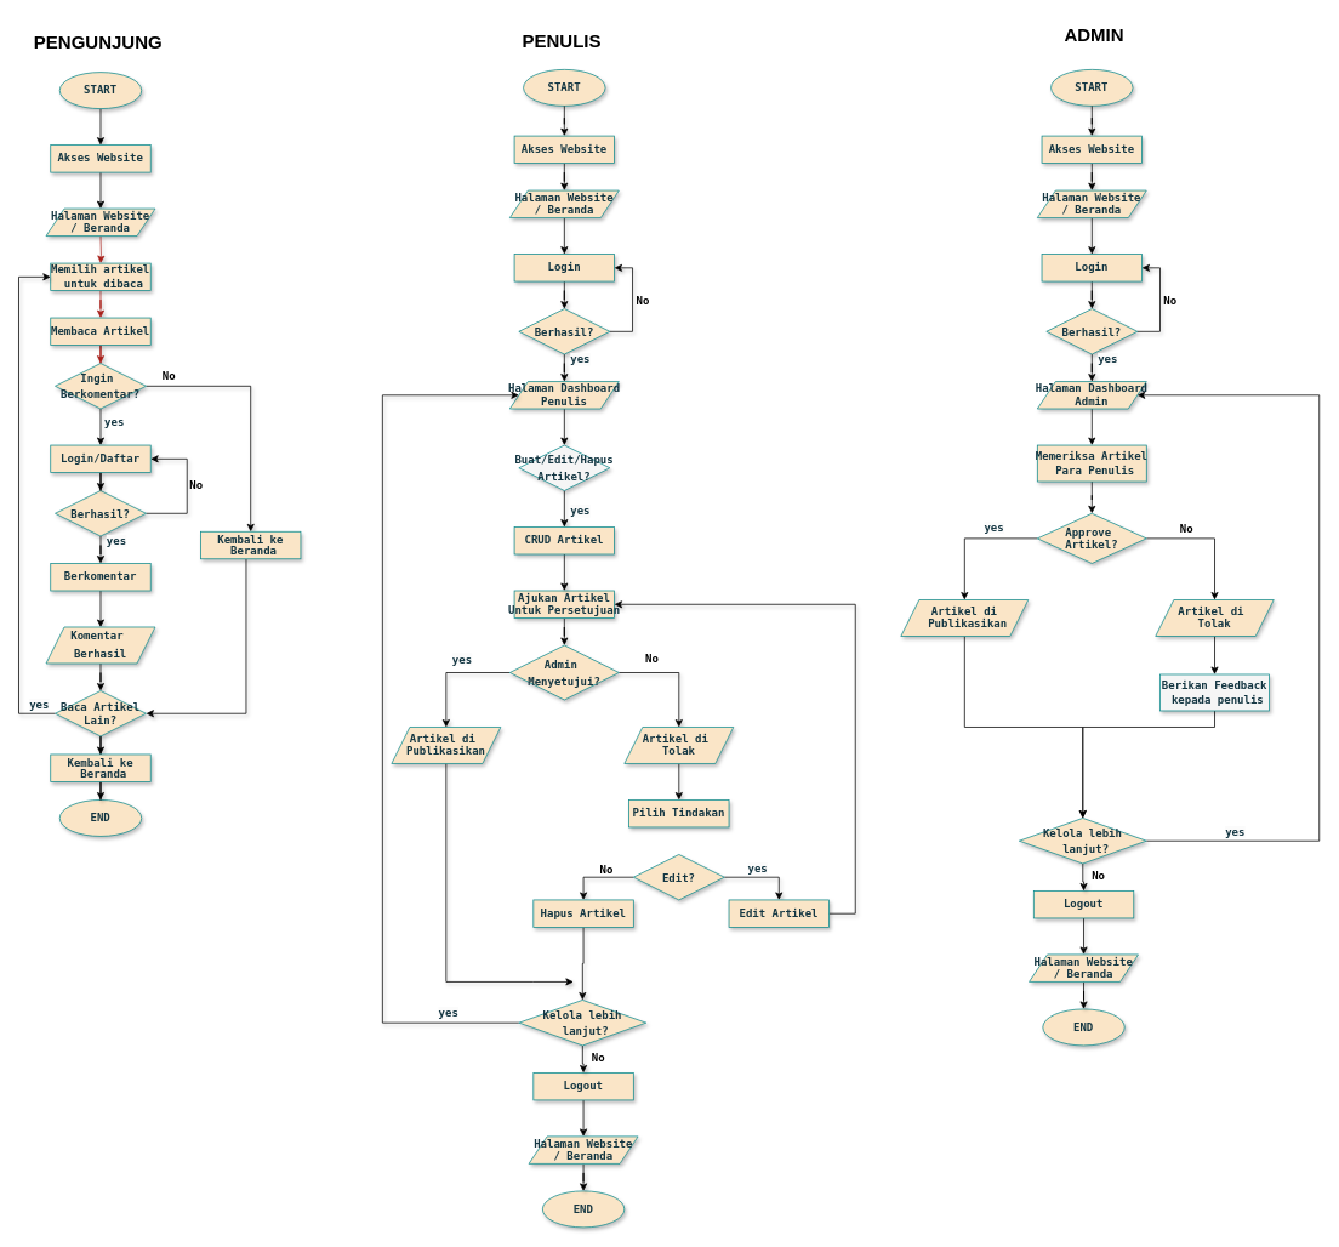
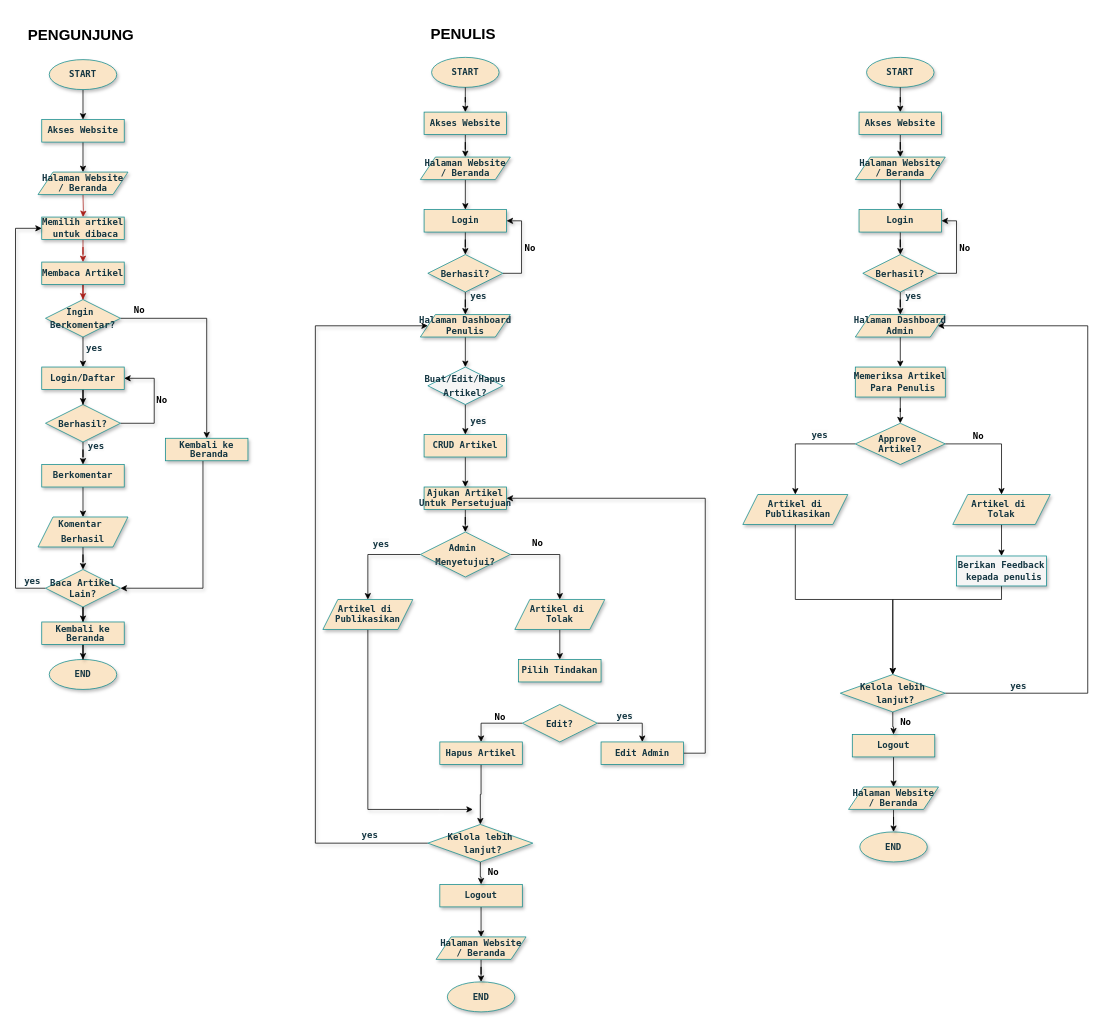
- <mxCell id="92" value="&lt;div style=&quot;text-align: center;&quot;&gt;&lt;span style=&quot;background-color: transparent; color: light-dark(rgb(0, 0, 0), rgb(255, 255, 255)); font-size: 20px; text-wrap: nowrap;&quot;&gt;&lt;b&gt;ADMIN&lt;/b&gt;&lt;/span&gt;&lt;/div&gt;" style="text;whiteSpace=wrap;html=1;textShadow=0;labelBorderColor=none;shadow=1;" vertex="1" parent="1"><mxGeometry x="1168" y="20" width="100" height="50" as="geometry" /></mxCell>
- <mxCell id="85" value="&lt;pre style=&quot;line-height: 10%;&quot;&gt;Edit Artikel&lt;/pre&gt;" style="whiteSpace=wrap;html=1;labelBackgroundColor=none;fillColor=#FAE5C7;strokeColor=#0F8B8D;fontColor=#143642;fontStyle=1;textShadow=0;labelBorderColor=none;shadow=1;" vertex="1" parent="1"><mxGeometry x="800.91" y="989" width="110" height="30" as="geometry" /></mxCell>
+ <mxCell id="85" value="&lt;pre style=&quot;line-height: 10%;&quot;&gt;Edit Admin&lt;/pre&gt;" style="whiteSpace=wrap;html=1;labelBackgroundColor=none;fillColor=#FAE5C7;strokeColor=#0F8B8D;fontColor=#143642;fontStyle=1;textShadow=0;labelBorderColor=none;shadow=1;" vertex="1" parent="1"><mxGeometry x="800.91" y="989" width="110" height="30" as="geometry" /></mxCell>
